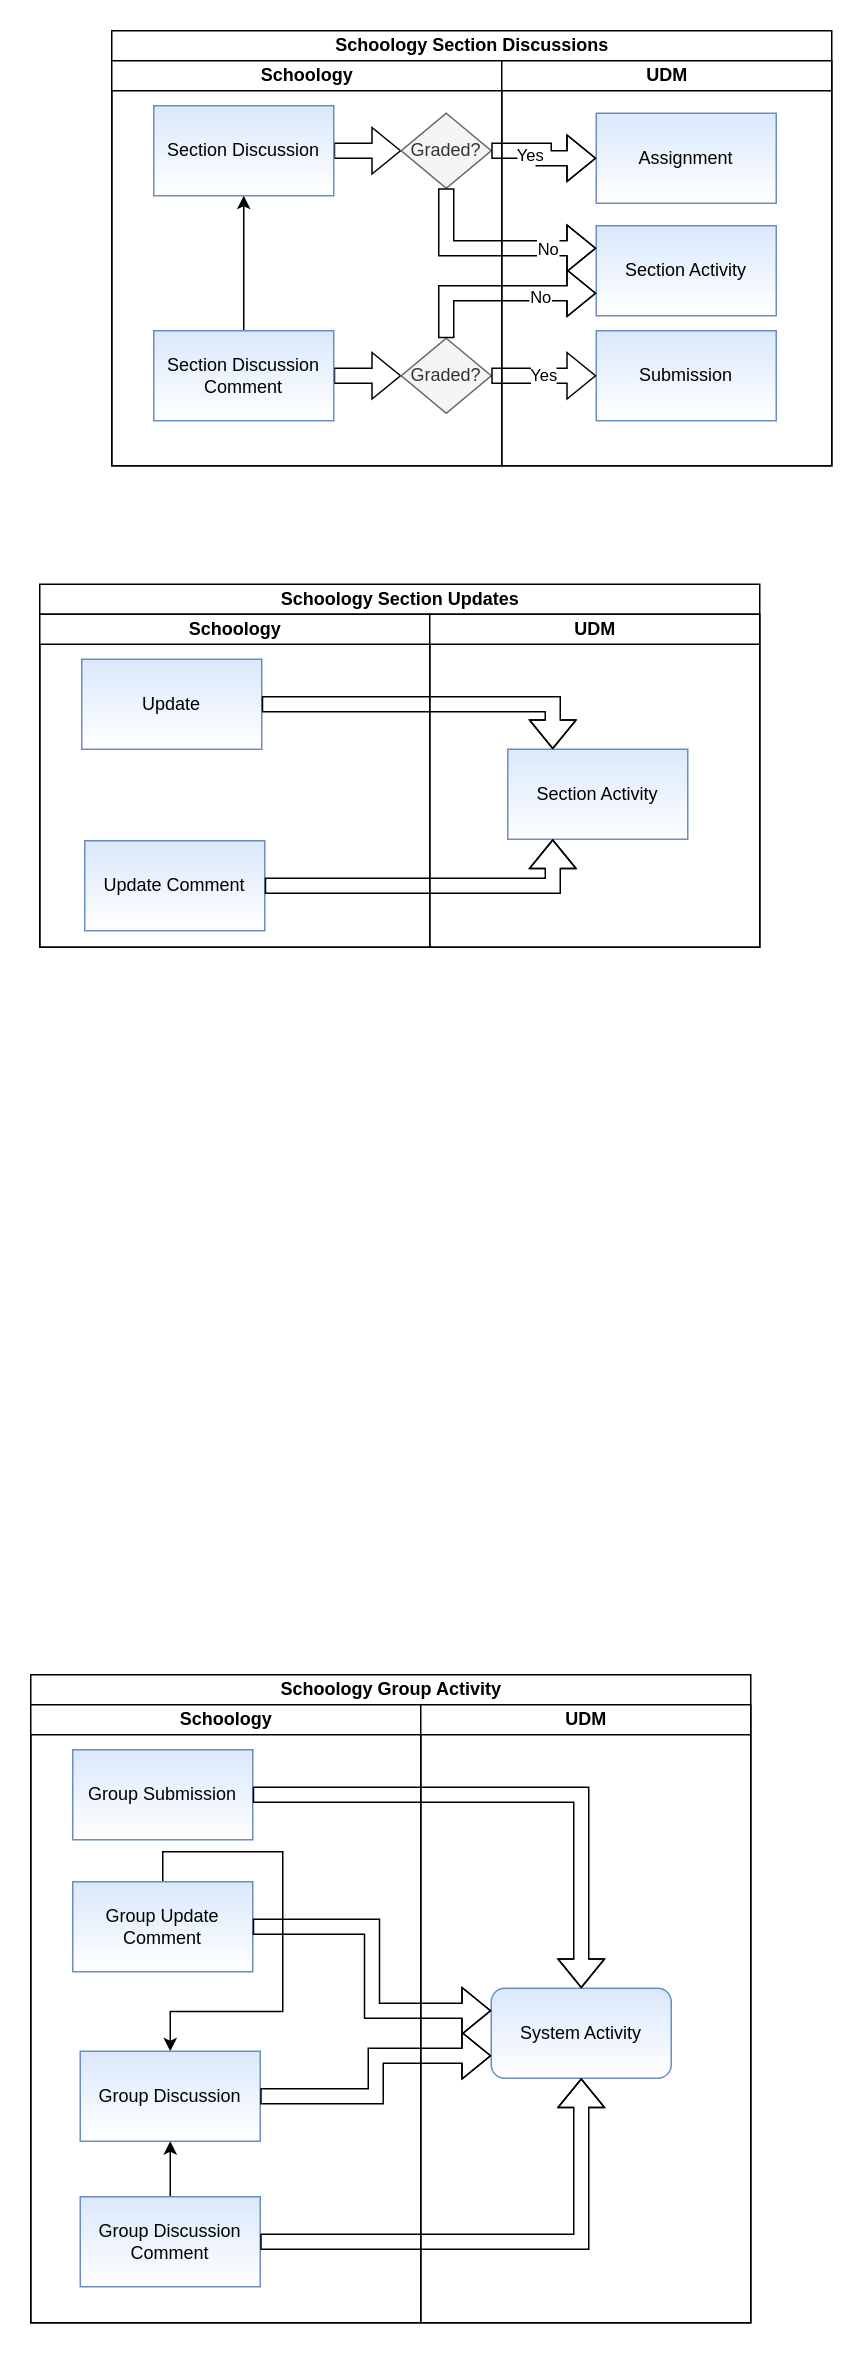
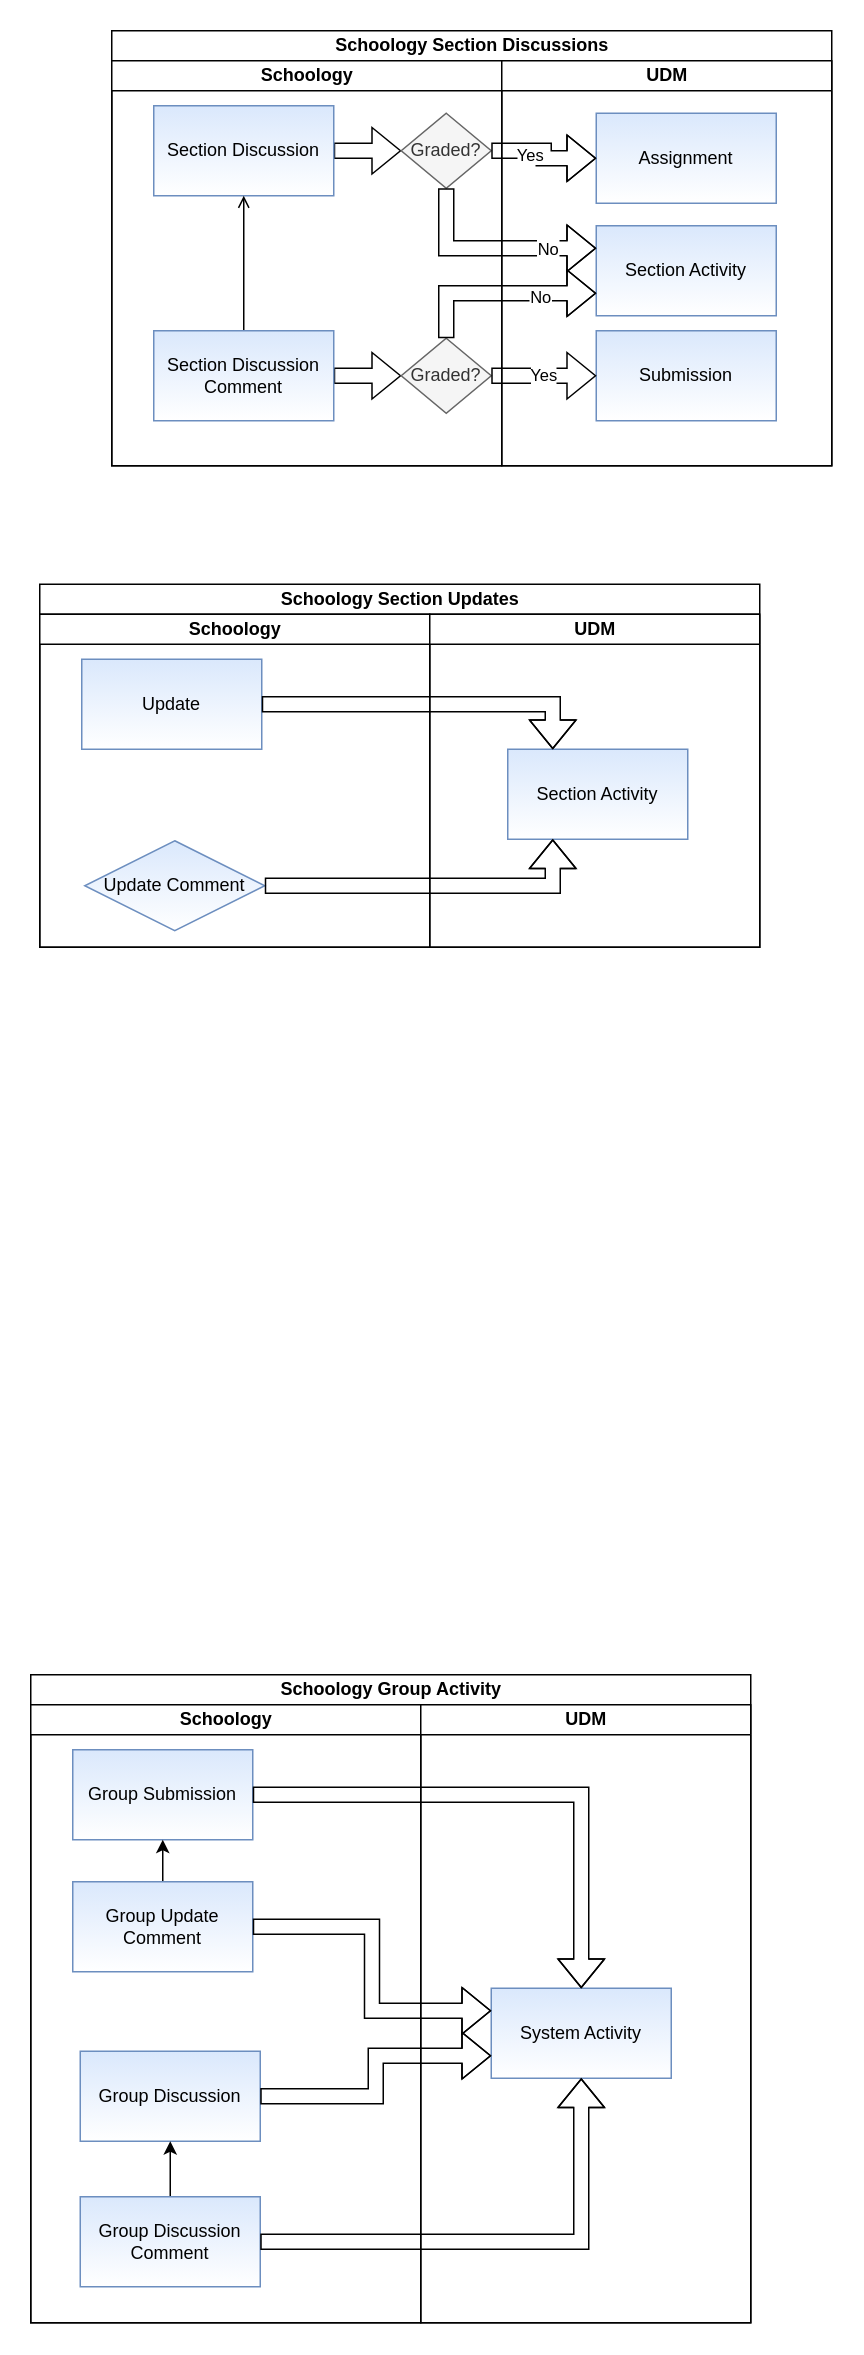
- <mxCell id="6" style="edgeStyle=orthogonalEdgeStyle;rounded=0;orthogonalLoop=1;jettySize=auto;html=1;exitX=0.5;exitY=0;exitDx=0;exitDy=0;entryX=0.5;entryY=1;entryDx=0;entryDy=0;" edge="1" parent="3" source="9" target="5"><mxGeometry relative="1" as="geometry" /></mxCell>
+ <mxCell id="6" style="edgeStyle=orthogonalEdgeStyle;rounded=0;orthogonalLoop=1;jettySize=auto;html=1;exitX=0.5;exitY=0;exitDx=0;exitDy=0;entryX=0.5;entryY=1;entryDx=0;entryDy=0;endArrow=open;" edge="1" parent="3" source="9" target="5"><mxGeometry relative="1" as="geometry" /></mxCell>
- <mxCell id="25" value="Update Comment" style="rounded=0;whiteSpace=wrap;html=1;fillColor=#dae8fc;strokeColor=#6c8ebf;gradientColor=#ffffff;" vertex="1" parent="23"><mxGeometry x="30" y="151" width="120" height="60" as="geometry" /></mxCell>
+ <mxCell id="25" value="Update Comment" style="rhombus;whiteSpace=wrap;html=1;fillColor=#dae8fc;strokeColor=#6c8ebf;gradientColor=#ffffff;" vertex="1" parent="23"><mxGeometry x="30" y="151" width="120" height="60" as="geometry" /></mxCell>
- <mxCell id="33" style="edgeStyle=orthogonalEdgeStyle;rounded=0;orthogonalLoop=1;jettySize=auto;html=1;exitX=0.5;exitY=0;exitDx=0;exitDy=0;" edge="1" parent="31" source="37" target="34"><mxGeometry relative="1" as="geometry" /></mxCell>
+ <mxCell id="33" style="edgeStyle=orthogonalEdgeStyle;rounded=0;orthogonalLoop=1;jettySize=auto;html=1;exitX=0.5;exitY=0;exitDx=0;exitDy=0;entryX=0.5;entryY=1;entryDx=0;entryDy=0;" edge="1" parent="31" source="37" target="32"><mxGeometry relative="1" as="geometry" /></mxCell>
- <mxCell id="39" value="System Activity" style="whiteSpace=wrap;html=1;fillColor=#dae8fc;strokeColor=#6c8ebf;gradientColor=#ffffff;rounded=1;" vertex="1" parent="38"><mxGeometry x="47" y="189" width="120" height="60" as="geometry" /></mxCell>
+ <mxCell id="39" value="System Activity" style="rounded=0;whiteSpace=wrap;html=1;fillColor=#dae8fc;strokeColor=#6c8ebf;gradientColor=#ffffff;" vertex="1" parent="38"><mxGeometry x="47" y="189" width="120" height="60" as="geometry" /></mxCell>
